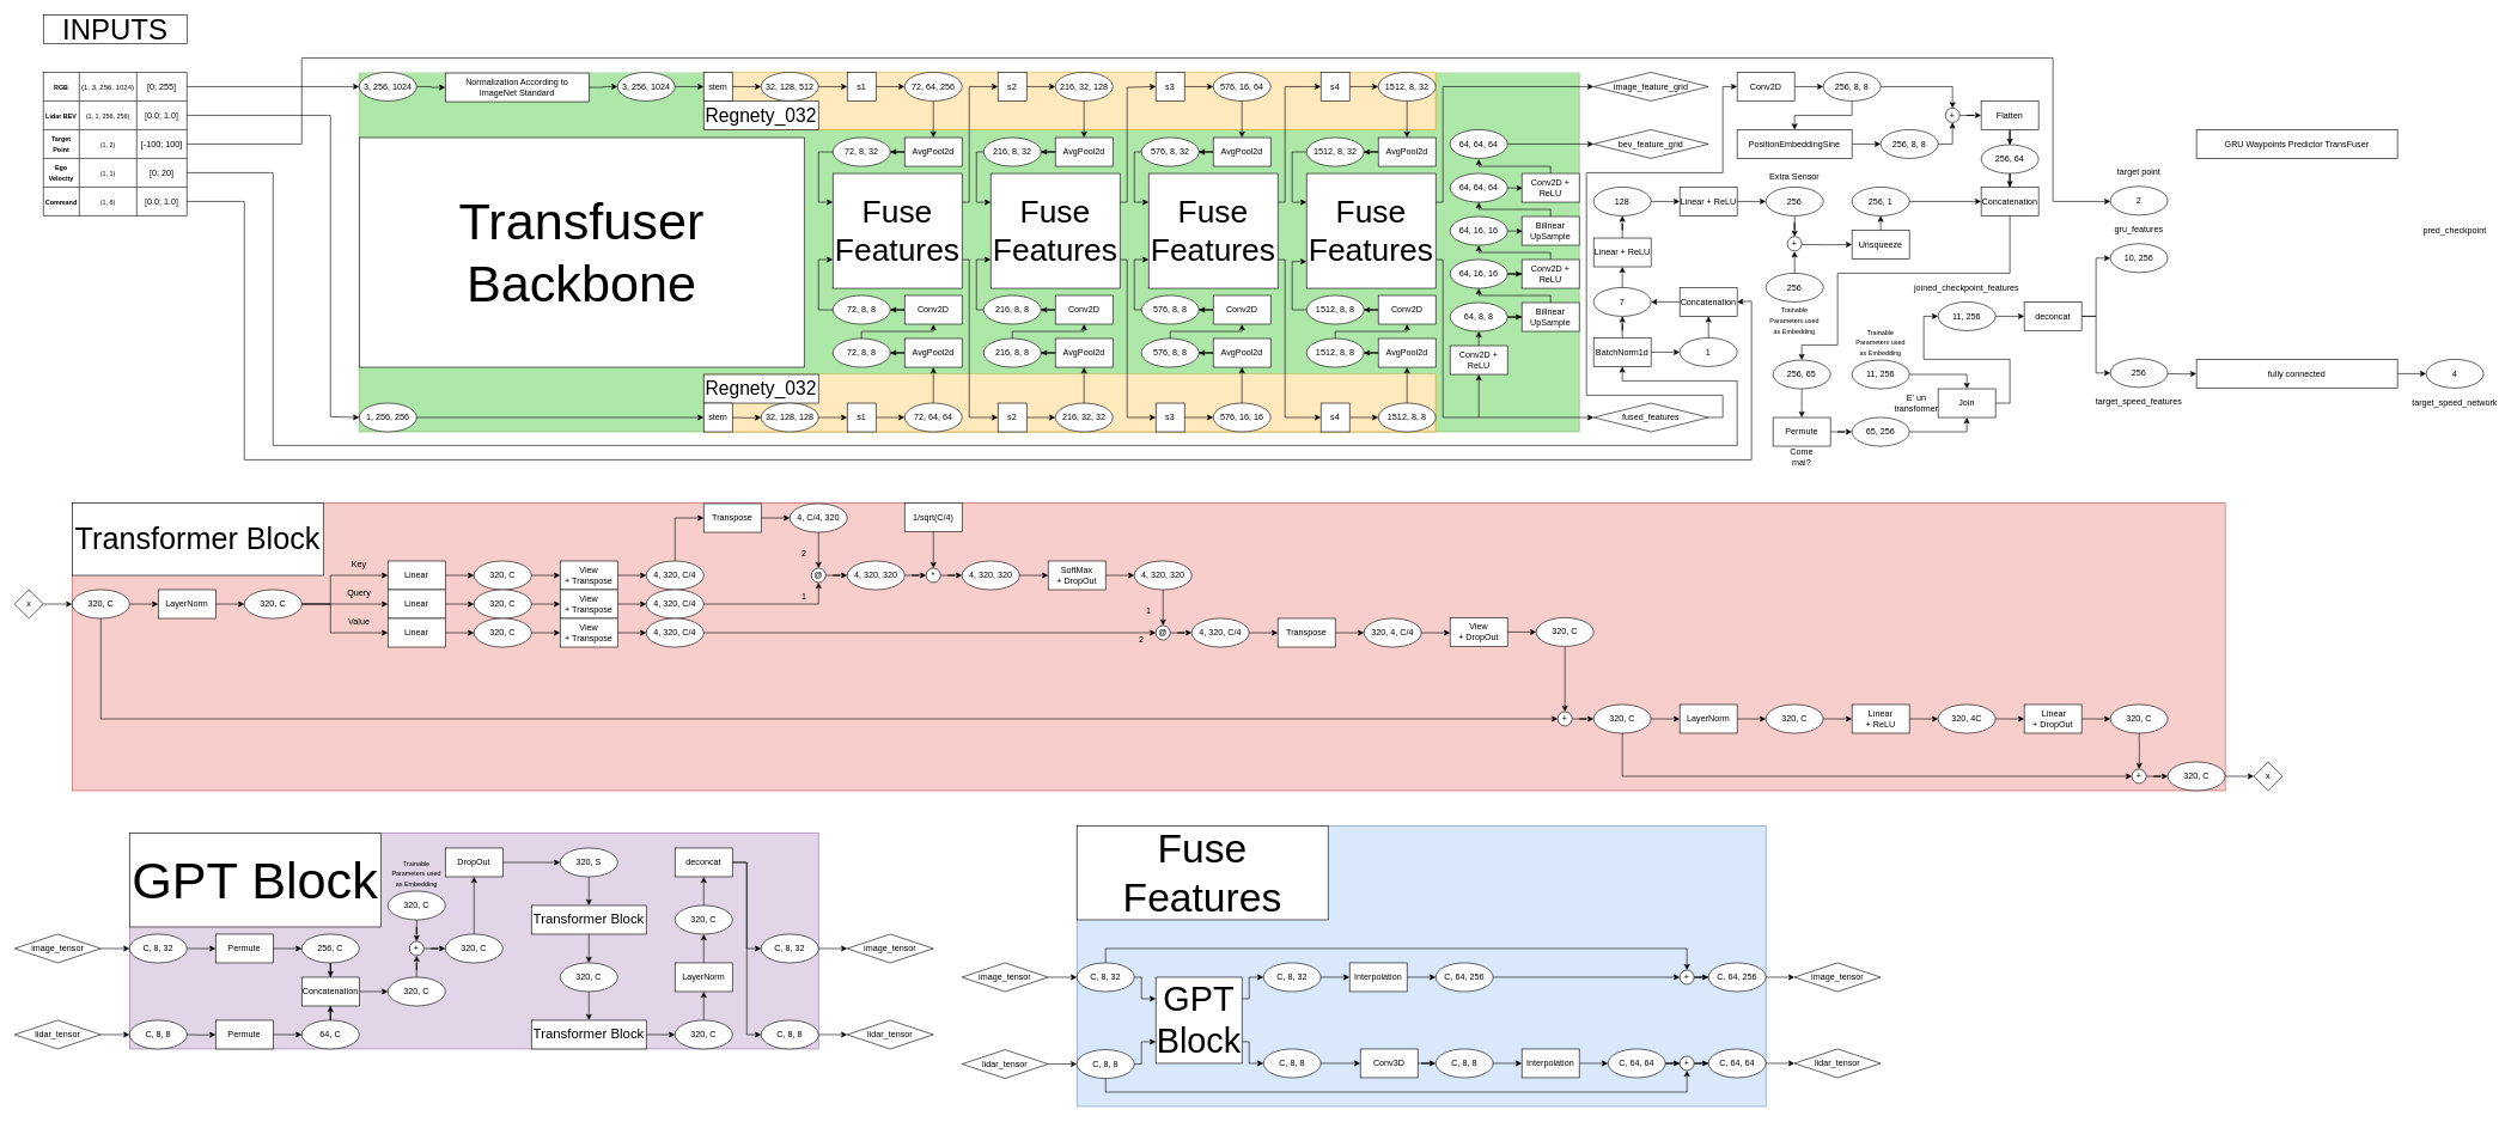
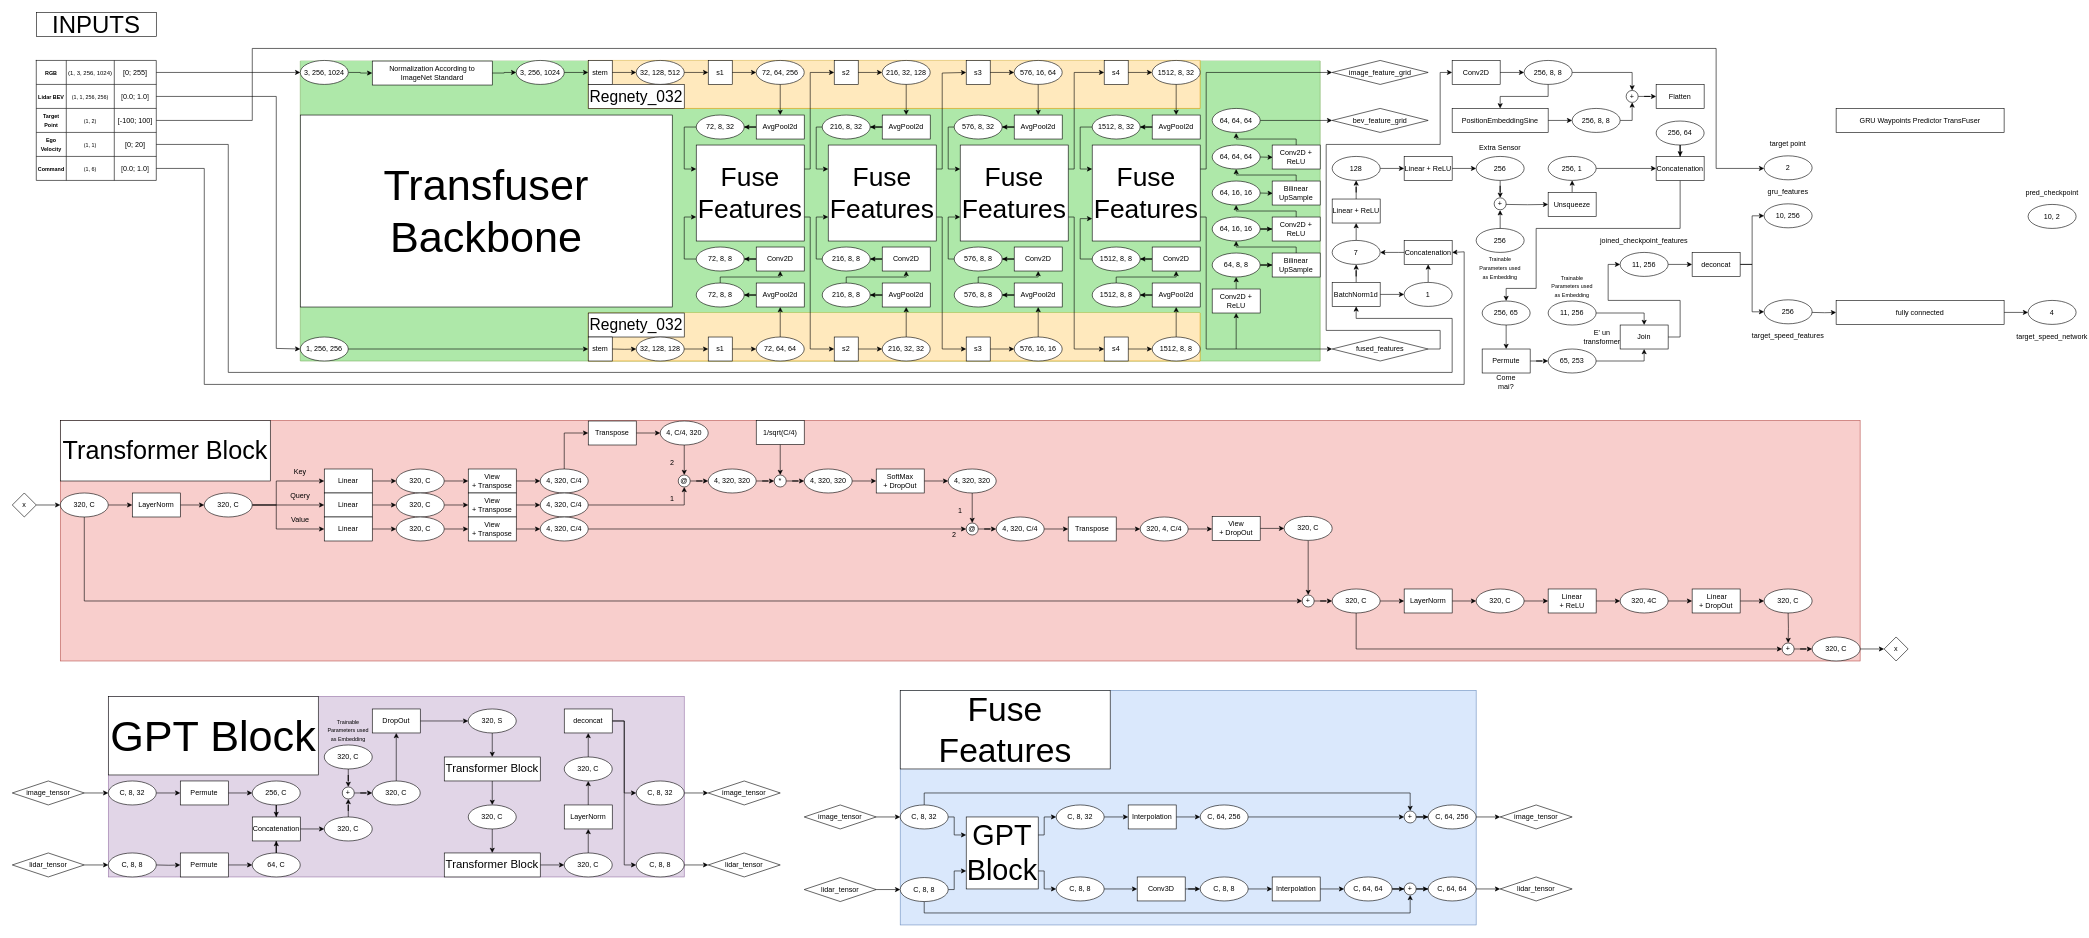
- <mxCell id="71" style="edgeStyle=orthogonalEdgeStyle;rounded=0;orthogonalLoop=1;jettySize=auto;html=1;entryX=0.5;entryY=0;entryDx=0;entryDy=0;" parent="1" source="72" target="74" edge="1"><mxGeometry relative="1" as="geometry" /></mxCell>
+ <mxCell id="132" value="10, 2" style="ellipse;whiteSpace=wrap;html=1;" parent="1" vertex="1"><mxGeometry x="3380" y="340" width="80" height="40" as="geometry" /></mxCell>
- <mxCell id="111" value="65, 256" style="ellipse;whiteSpace=wrap;html=1;" parent="1" vertex="1"><mxGeometry x="2580" y="581" width="80" height="40" as="geometry" /></mxCell>
+ <mxCell id="111" value="65, 253" style="ellipse;whiteSpace=wrap;html=1;" parent="1" vertex="1"><mxGeometry x="2580" y="581" width="80" height="40" as="geometry" /></mxCell>
